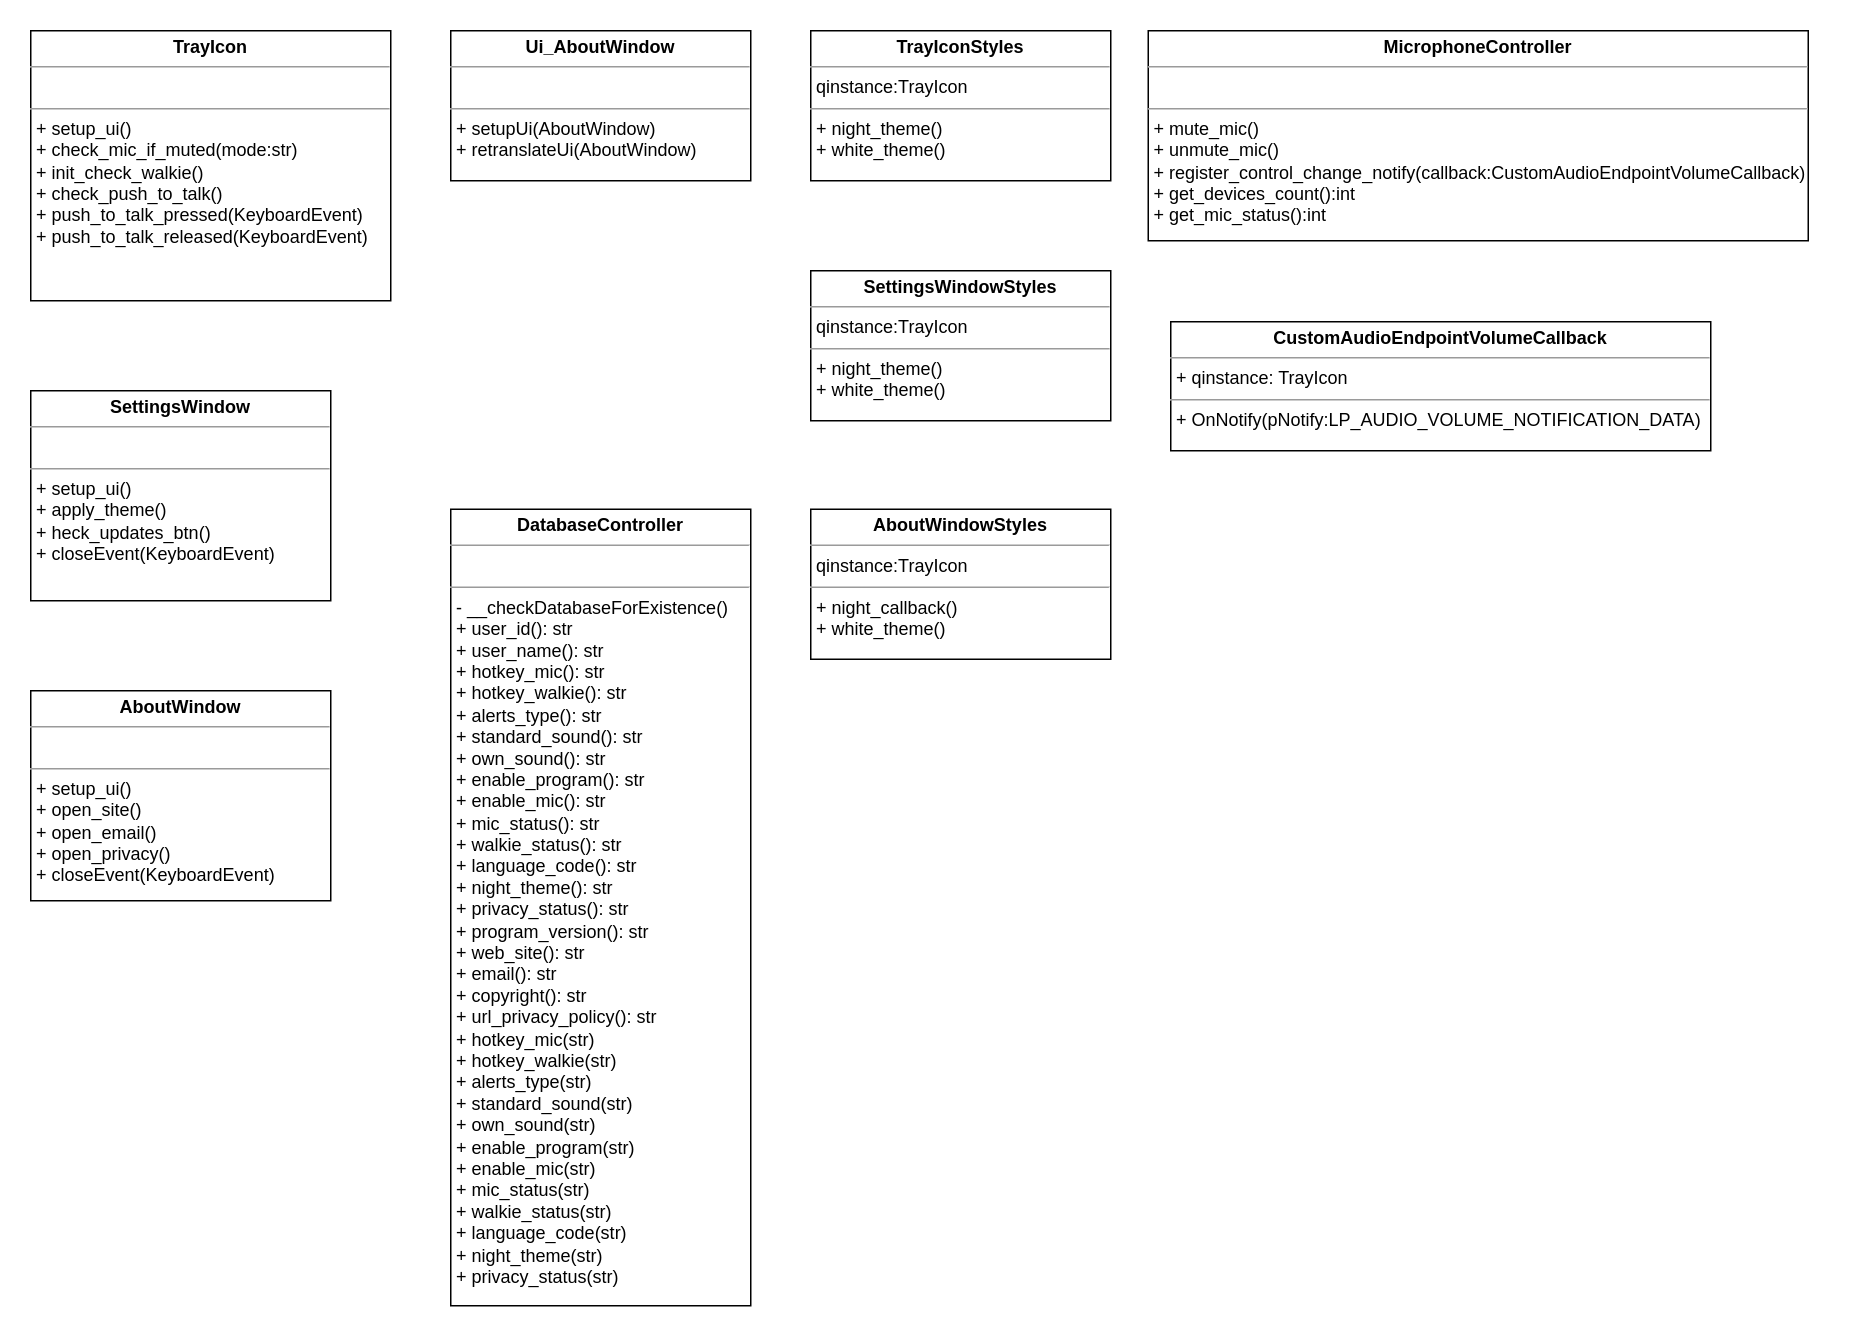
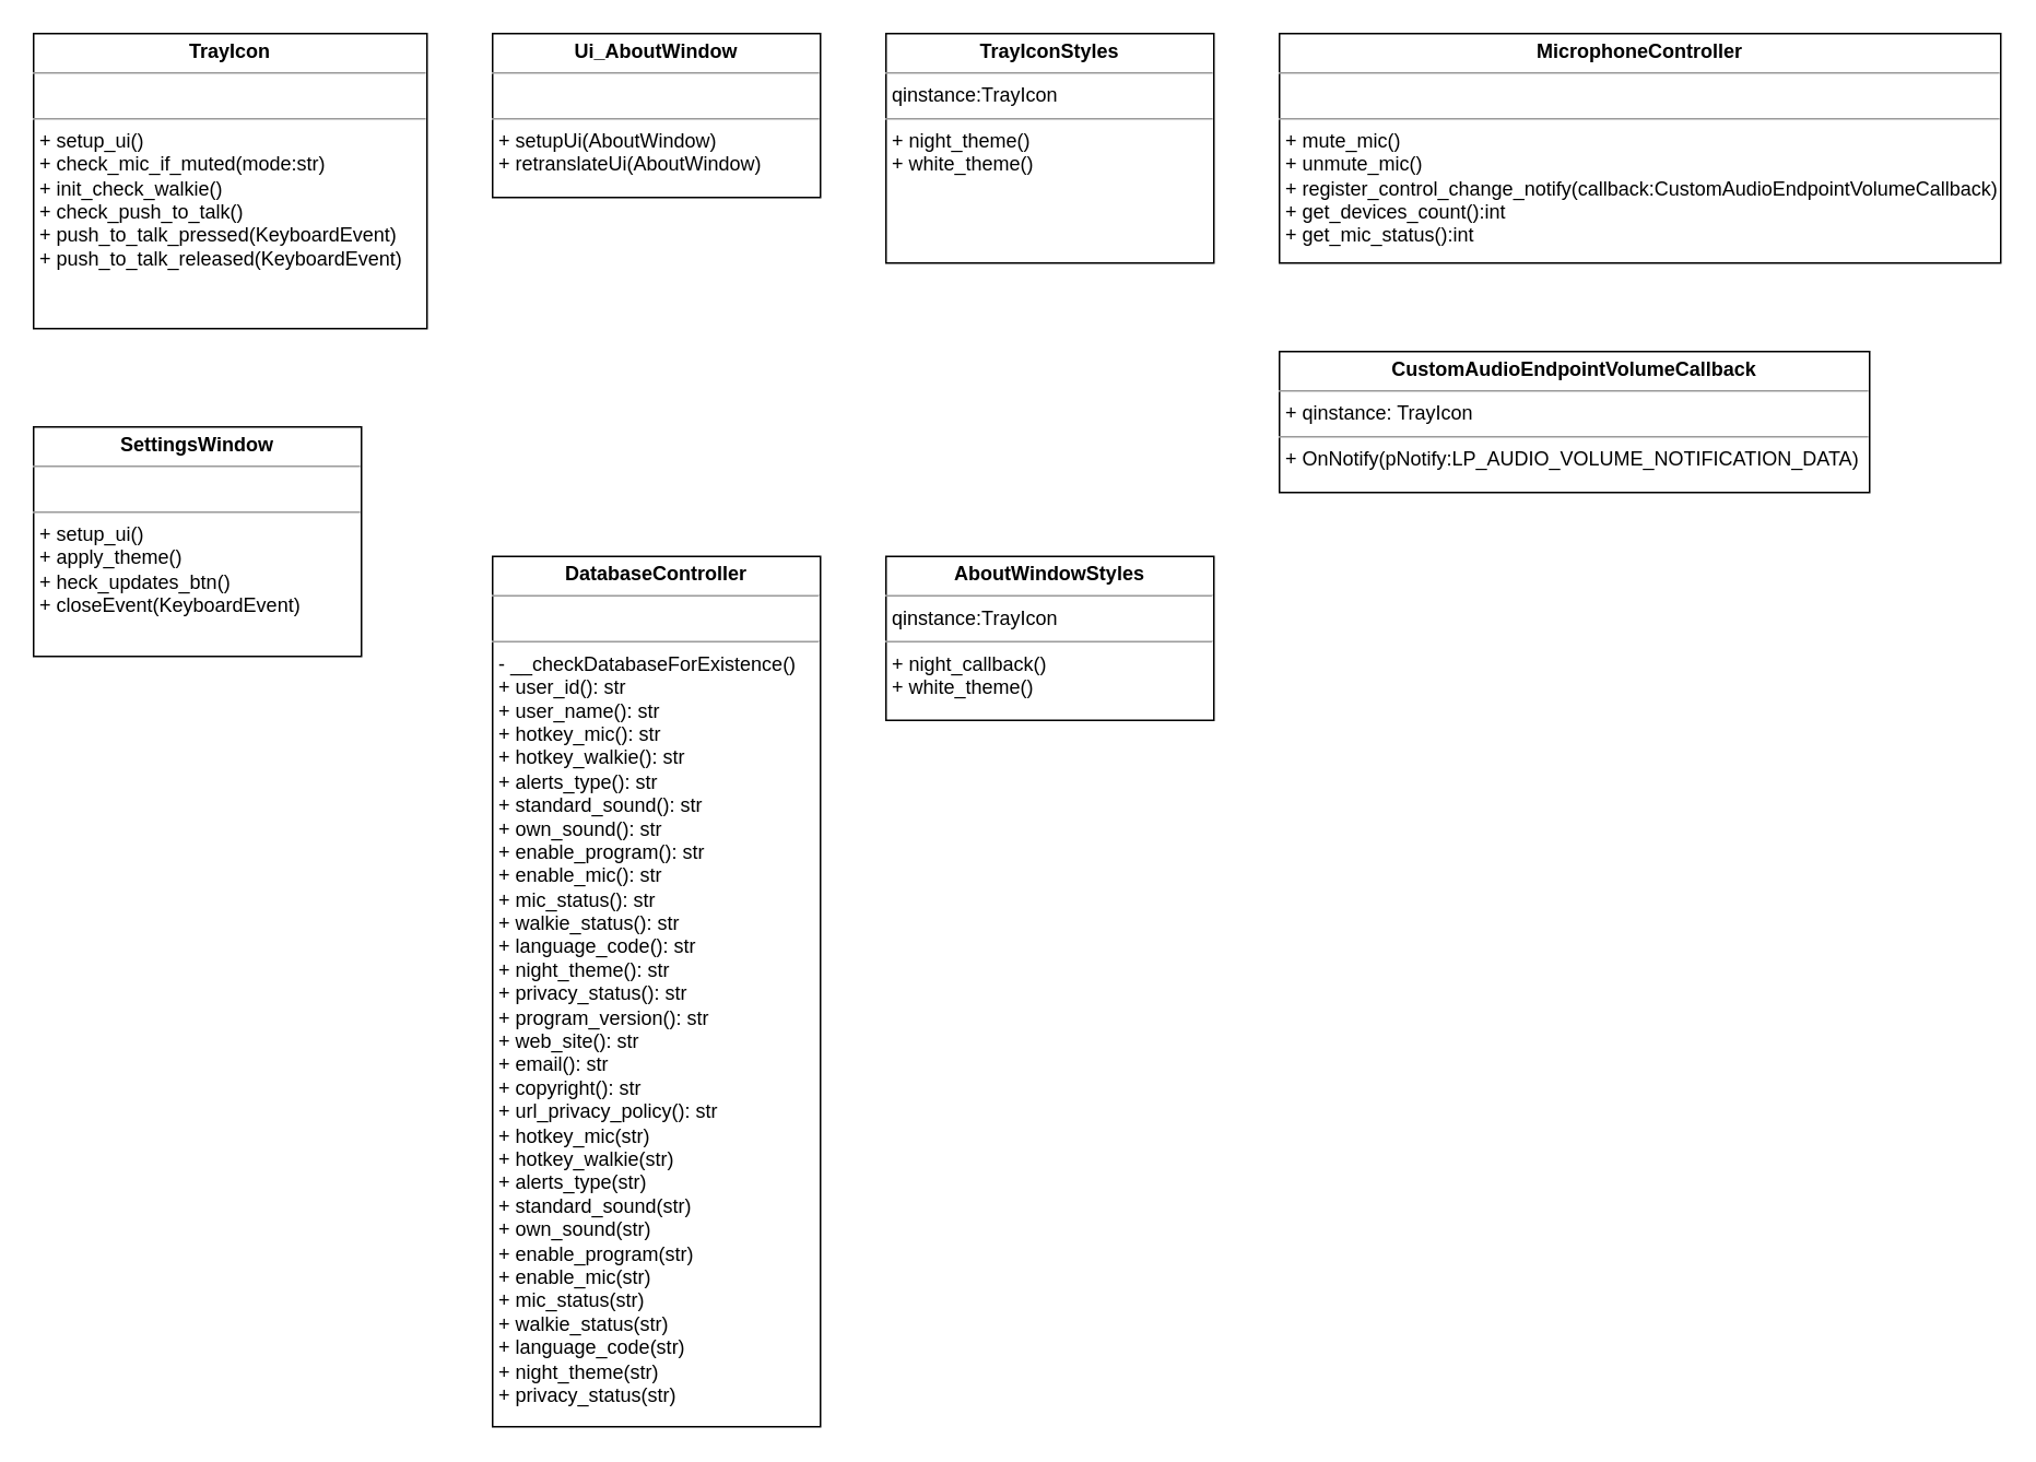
- <mxCell id="7" value="&lt;p style=&quot;margin: 0px ; margin-top: 4px ; text-align: center&quot;&gt;&lt;b&gt;TrayIconStyles&lt;/b&gt;&lt;br&gt;&lt;/p&gt;&lt;hr size=&quot;1&quot;&gt;&lt;p style=&quot;margin: 0px ; margin-left: 4px&quot;&gt;qinstance:TrayIcon&lt;br&gt;&lt;/p&gt;&lt;hr size=&quot;1&quot;&gt;&lt;p style=&quot;margin: 0px ; margin-left: 4px&quot;&gt;+ night_theme()&lt;br&gt;&lt;/p&gt;&lt;p style=&quot;margin: 0px ; margin-left: 4px&quot;&gt;+&amp;nbsp;white_theme()&lt;/p&gt;" style="verticalAlign=top;align=left;overflow=fill;fontSize=12;fontFamily=Helvetica;html=1;" parent="1" vertex="1"><mxGeometry x="540" y="20" width="200" height="100" as="geometry" /></mxCell>
+ <mxCell id="7" value="&lt;p style=&quot;margin: 0px ; margin-top: 4px ; text-align: center&quot;&gt;&lt;b&gt;TrayIconStyles&lt;/b&gt;&lt;br&gt;&lt;/p&gt;&lt;hr size=&quot;1&quot;&gt;&lt;p style=&quot;margin: 0px ; margin-left: 4px&quot;&gt;qinstance:TrayIcon&lt;br&gt;&lt;/p&gt;&lt;hr size=&quot;1&quot;&gt;&lt;p style=&quot;margin: 0px ; margin-left: 4px&quot;&gt;+ night_theme()&lt;br&gt;&lt;/p&gt;&lt;p style=&quot;margin: 0px ; margin-left: 4px&quot;&gt;+&amp;nbsp;white_theme()&lt;/p&gt;" style="verticalAlign=top;align=left;overflow=fill;fontSize=12;fontFamily=Helvetica;html=1;" parent="1" vertex="1"><mxGeometry x="540" y="20" width="200" height="140" as="geometry" /></mxCell>
- <mxCell id="10" value="&lt;p style=&quot;margin: 0px ; margin-top: 4px ; text-align: center&quot;&gt;&lt;b&gt;MicrophoneController&lt;/b&gt;&lt;br&gt;&lt;/p&gt;&lt;hr size=&quot;1&quot;&gt;&lt;p style=&quot;margin: 0px ; margin-left: 4px&quot;&gt;&lt;br&gt;&lt;/p&gt;&lt;hr size=&quot;1&quot;&gt;&lt;p style=&quot;margin: 0px ; margin-left: 4px&quot;&gt;+ mute_mic()&lt;/p&gt;&lt;p style=&quot;margin: 0px ; margin-left: 4px&quot;&gt;+ unmute_mic()&lt;/p&gt;&lt;p style=&quot;margin: 0px ; margin-left: 4px&quot;&gt;+ register_control_change_notify(callback:CustomAudioEndpointVolumeCallback)&lt;/p&gt;&lt;p style=&quot;margin: 0px ; margin-left: 4px&quot;&gt;&lt;span&gt;+ get_devices_count():int&lt;/span&gt;&lt;br&gt;&lt;/p&gt;&lt;p style=&quot;margin: 0px ; margin-left: 4px&quot;&gt;+ get_mic_status():int&lt;/p&gt;" style="verticalAlign=top;align=left;overflow=fill;fontSize=12;fontFamily=Helvetica;html=1;" parent="1" vertex="1"><mxGeometry x="765" y="20" width="440" height="140" as="geometry" /></mxCell>
+ <mxCell id="10" value="&lt;p style=&quot;margin: 0px ; margin-top: 4px ; text-align: center&quot;&gt;&lt;b&gt;MicrophoneController&lt;/b&gt;&lt;br&gt;&lt;/p&gt;&lt;hr size=&quot;1&quot;&gt;&lt;p style=&quot;margin: 0px ; margin-left: 4px&quot;&gt;&lt;br&gt;&lt;/p&gt;&lt;hr size=&quot;1&quot;&gt;&lt;p style=&quot;margin: 0px ; margin-left: 4px&quot;&gt;+ mute_mic()&lt;/p&gt;&lt;p style=&quot;margin: 0px ; margin-left: 4px&quot;&gt;+ unmute_mic()&lt;/p&gt;&lt;p style=&quot;margin: 0px ; margin-left: 4px&quot;&gt;+ register_control_change_notify(callback:CustomAudioEndpointVolumeCallback)&lt;/p&gt;&lt;p style=&quot;margin: 0px ; margin-left: 4px&quot;&gt;&lt;span&gt;+ get_devices_count():int&lt;/span&gt;&lt;br&gt;&lt;/p&gt;&lt;p style=&quot;margin: 0px ; margin-left: 4px&quot;&gt;+ get_mic_status():int&lt;/p&gt;" style="verticalAlign=top;align=left;overflow=fill;fontSize=12;fontFamily=Helvetica;html=1;" parent="1" vertex="1"><mxGeometry x="780" y="20" width="440" height="140" as="geometry" /></mxCell>
- <mxCell id="8" value="&lt;p style=&quot;margin: 0px ; margin-top: 4px ; text-align: center&quot;&gt;&lt;b&gt;SettingsWindowStyles&lt;/b&gt;&lt;br&gt;&lt;/p&gt;&lt;hr size=&quot;1&quot;&gt;&lt;p style=&quot;margin: 0px ; margin-left: 4px&quot;&gt;qinstance:TrayIcon&lt;br&gt;&lt;/p&gt;&lt;hr size=&quot;1&quot;&gt;&lt;p style=&quot;margin: 0px ; margin-left: 4px&quot;&gt;+ night_theme()&lt;br&gt;&lt;/p&gt;&lt;p style=&quot;margin: 0px ; margin-left: 4px&quot;&gt;+&amp;nbsp;white_theme()&lt;/p&gt;" style="verticalAlign=top;align=left;overflow=fill;fontSize=12;fontFamily=Helvetica;html=1;" parent="1" vertex="1"><mxGeometry x="540" y="180" width="200" height="100" as="geometry" /></mxCell>
- <mxCell id="5" value="&lt;p style=&quot;margin: 0px ; margin-top: 4px ; text-align: center&quot;&gt;&lt;b&gt;AboutWindow&lt;/b&gt;&lt;/p&gt;&lt;hr size=&quot;1&quot;&gt;&lt;p style=&quot;margin: 0px ; margin-left: 4px&quot;&gt;&lt;br&gt;&lt;/p&gt;&lt;hr size=&quot;1&quot;&gt;&lt;p style=&quot;margin: 0px ; margin-left: 4px&quot;&gt;+ setup_ui()&lt;/p&gt;&lt;p style=&quot;margin: 0px ; margin-left: 4px&quot;&gt;+ open_site()&lt;/p&gt;&lt;p style=&quot;margin: 0px ; margin-left: 4px&quot;&gt;+ open_email()&lt;/p&gt;&lt;p style=&quot;margin: 0px ; margin-left: 4px&quot;&gt;+ open_privacy()&lt;/p&gt;&lt;p style=&quot;margin: 0px ; margin-left: 4px&quot;&gt;+ closeEvent(KeyboardEvent)&lt;/p&gt;" style="verticalAlign=top;align=left;overflow=fill;fontSize=12;fontFamily=Helvetica;html=1;" parent="1" vertex="1"><mxGeometry x="20" y="460" width="200" height="140" as="geometry" /></mxCell>
